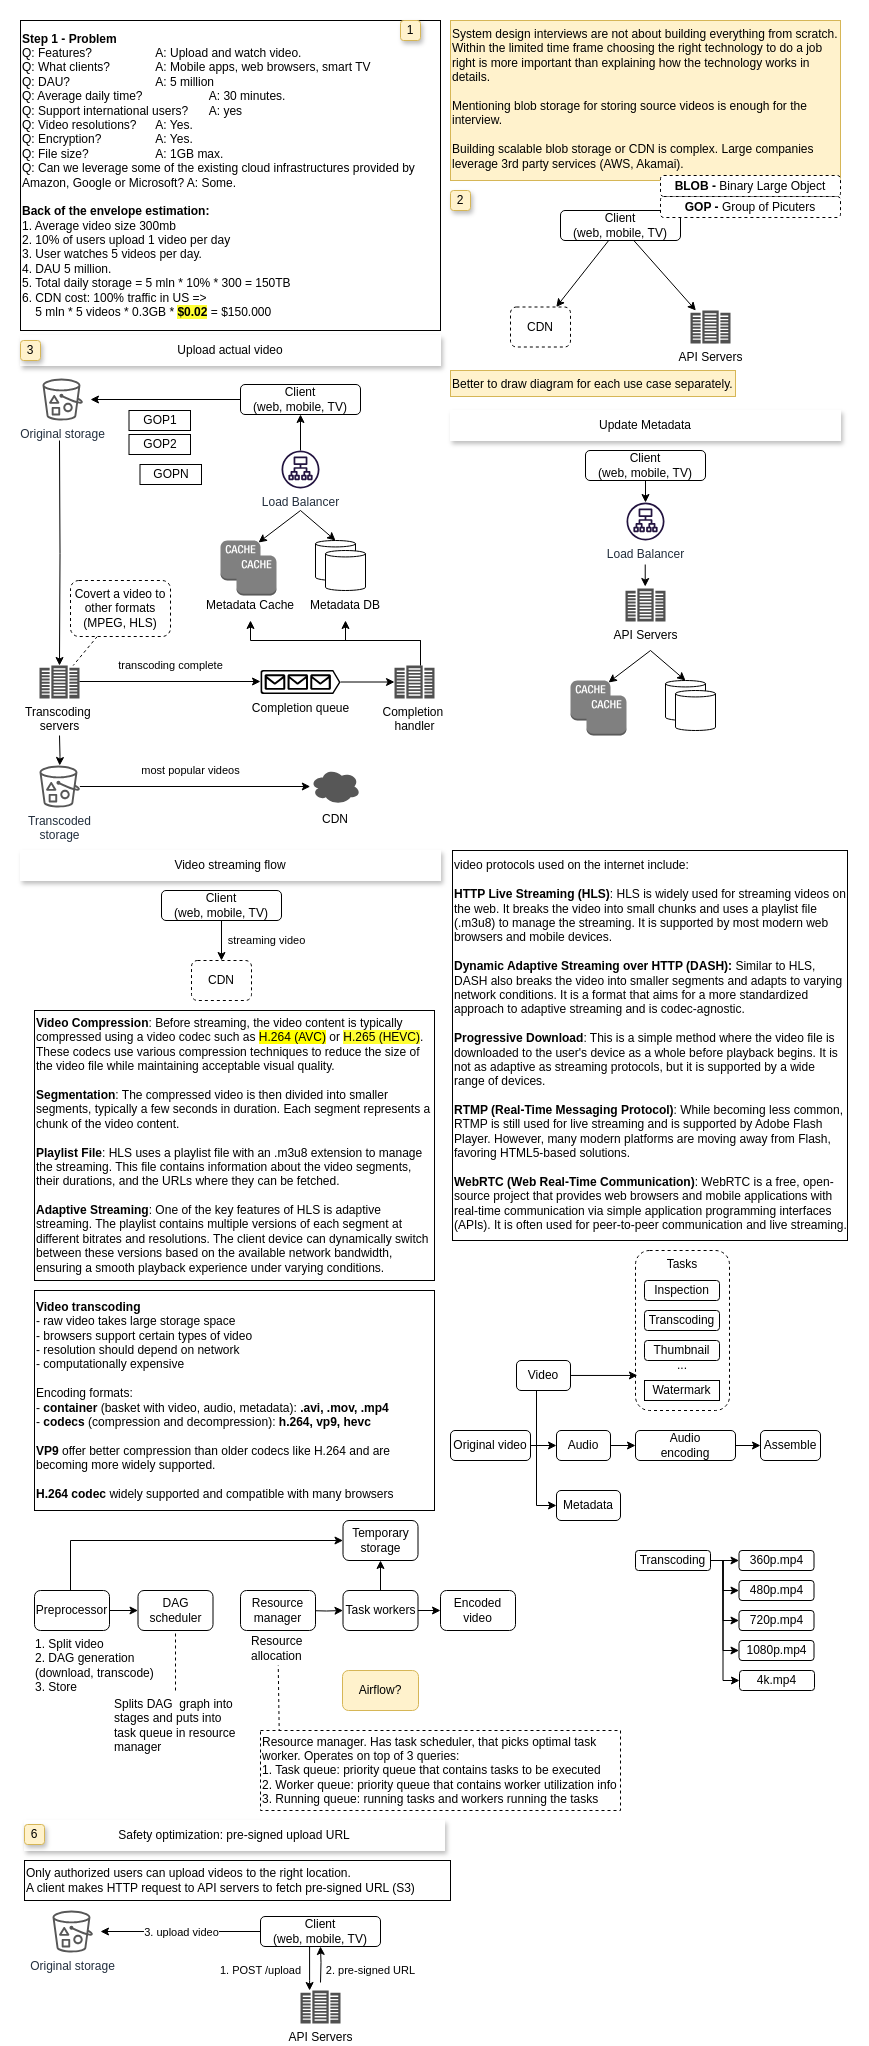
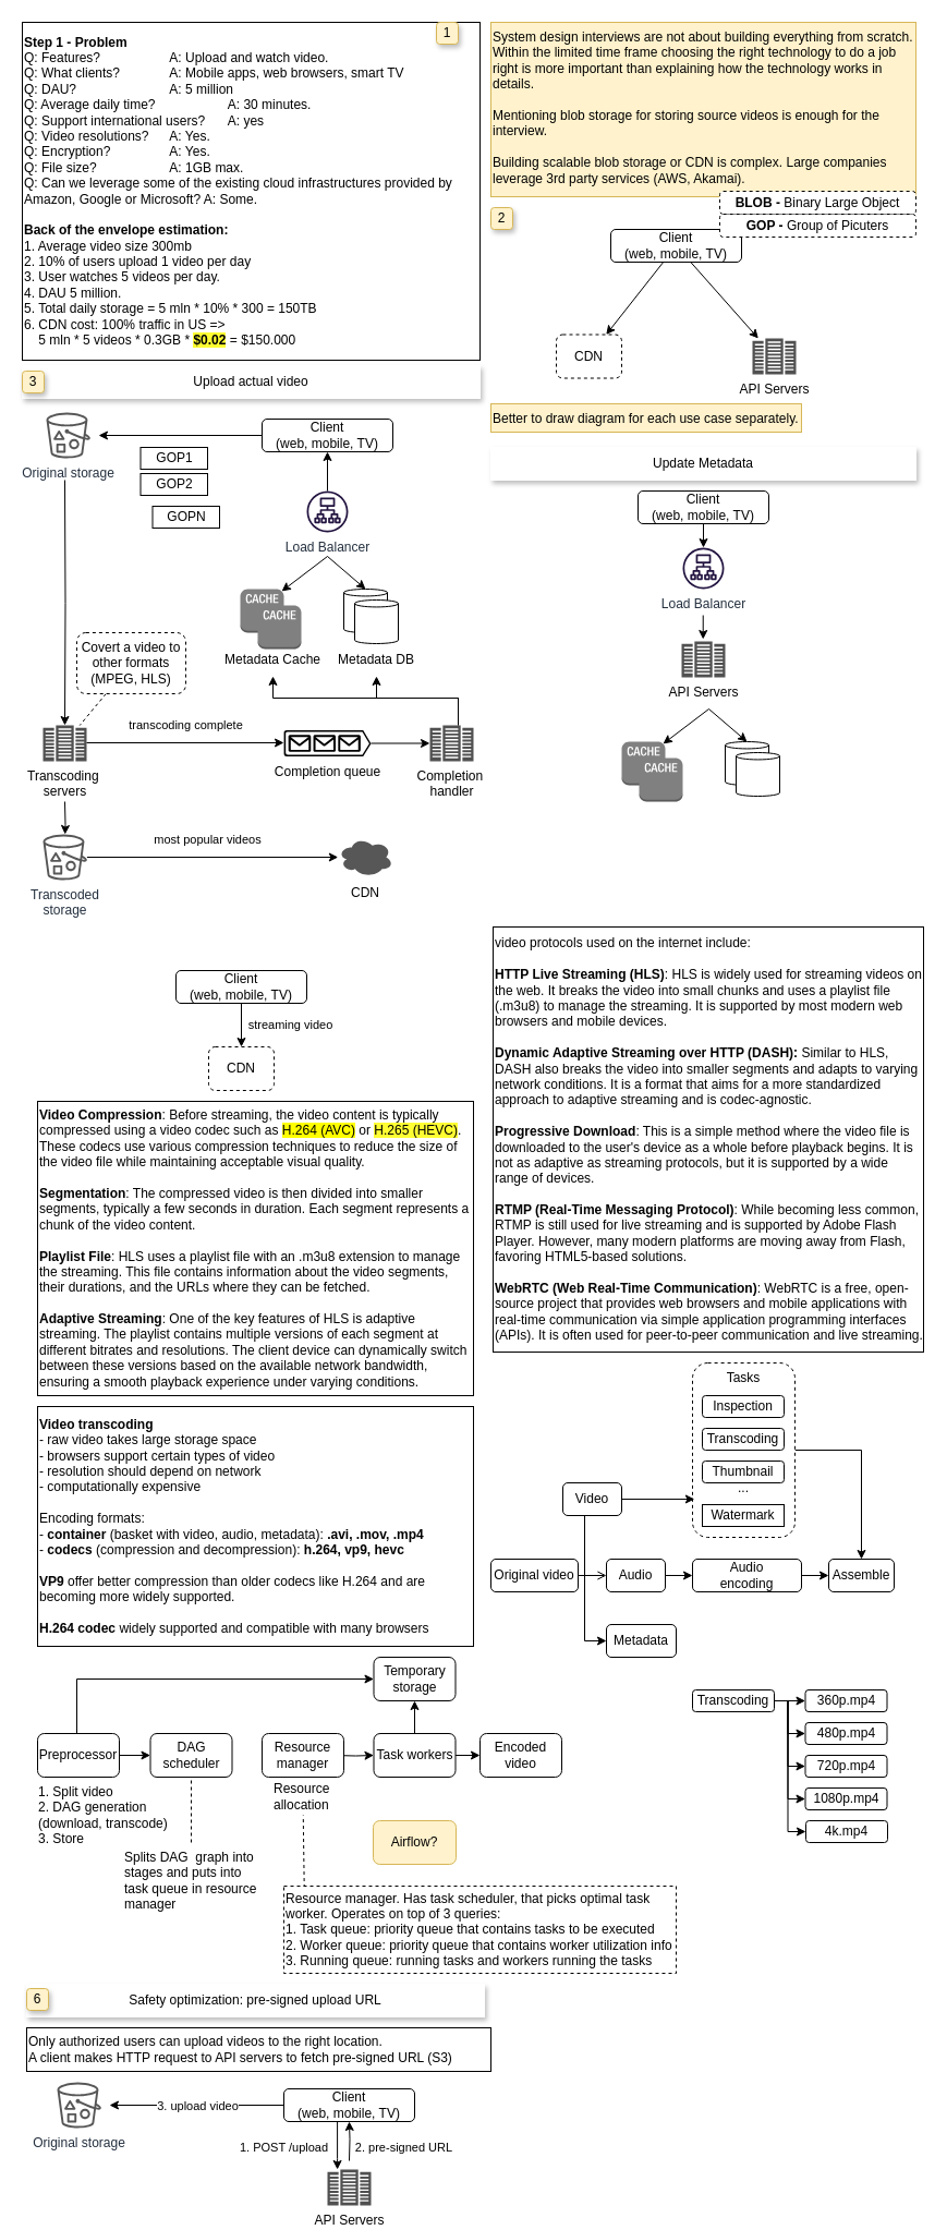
- <mxCell id="57" value="Video streaming flow" style="text;html=1;strokeColor=#FFFFFF;fillColor=default;align=center;verticalAlign=middle;whiteSpace=wrap;rounded=0;shadow=1;" vertex="1" parent="1"><mxGeometry y="850" width="420" height="30" as="geometry" x="20" /></mxCell>
+ <mxCell id="2" style="edgeStyle=orthogonalEdgeStyle;rounded=0;orthogonalLoop=1;jettySize=auto;html=1;entryX=0.5;entryY=0;entryDx=0;entryDy=0;" edge="1" parent="1" source="3" target="80"><mxGeometry relative="1" as="geometry" /></mxCell>
- <mxCell id="64" value="" style="edgeStyle=orthogonalEdgeStyle;rounded=0;orthogonalLoop=1;jettySize=auto;html=1;" edge="1" parent="1" source="67" target="69"><mxGeometry relative="1" as="geometry" /></mxCell>
+ <mxCell id="64" value="" style="edgeStyle=orthogonalEdgeStyle;rounded=0;orthogonalLoop=1;jettySize=auto;html=1;endArrow=open;" edge="1" parent="1" source="67" target="69"><mxGeometry relative="1" as="geometry" /></mxCell>
